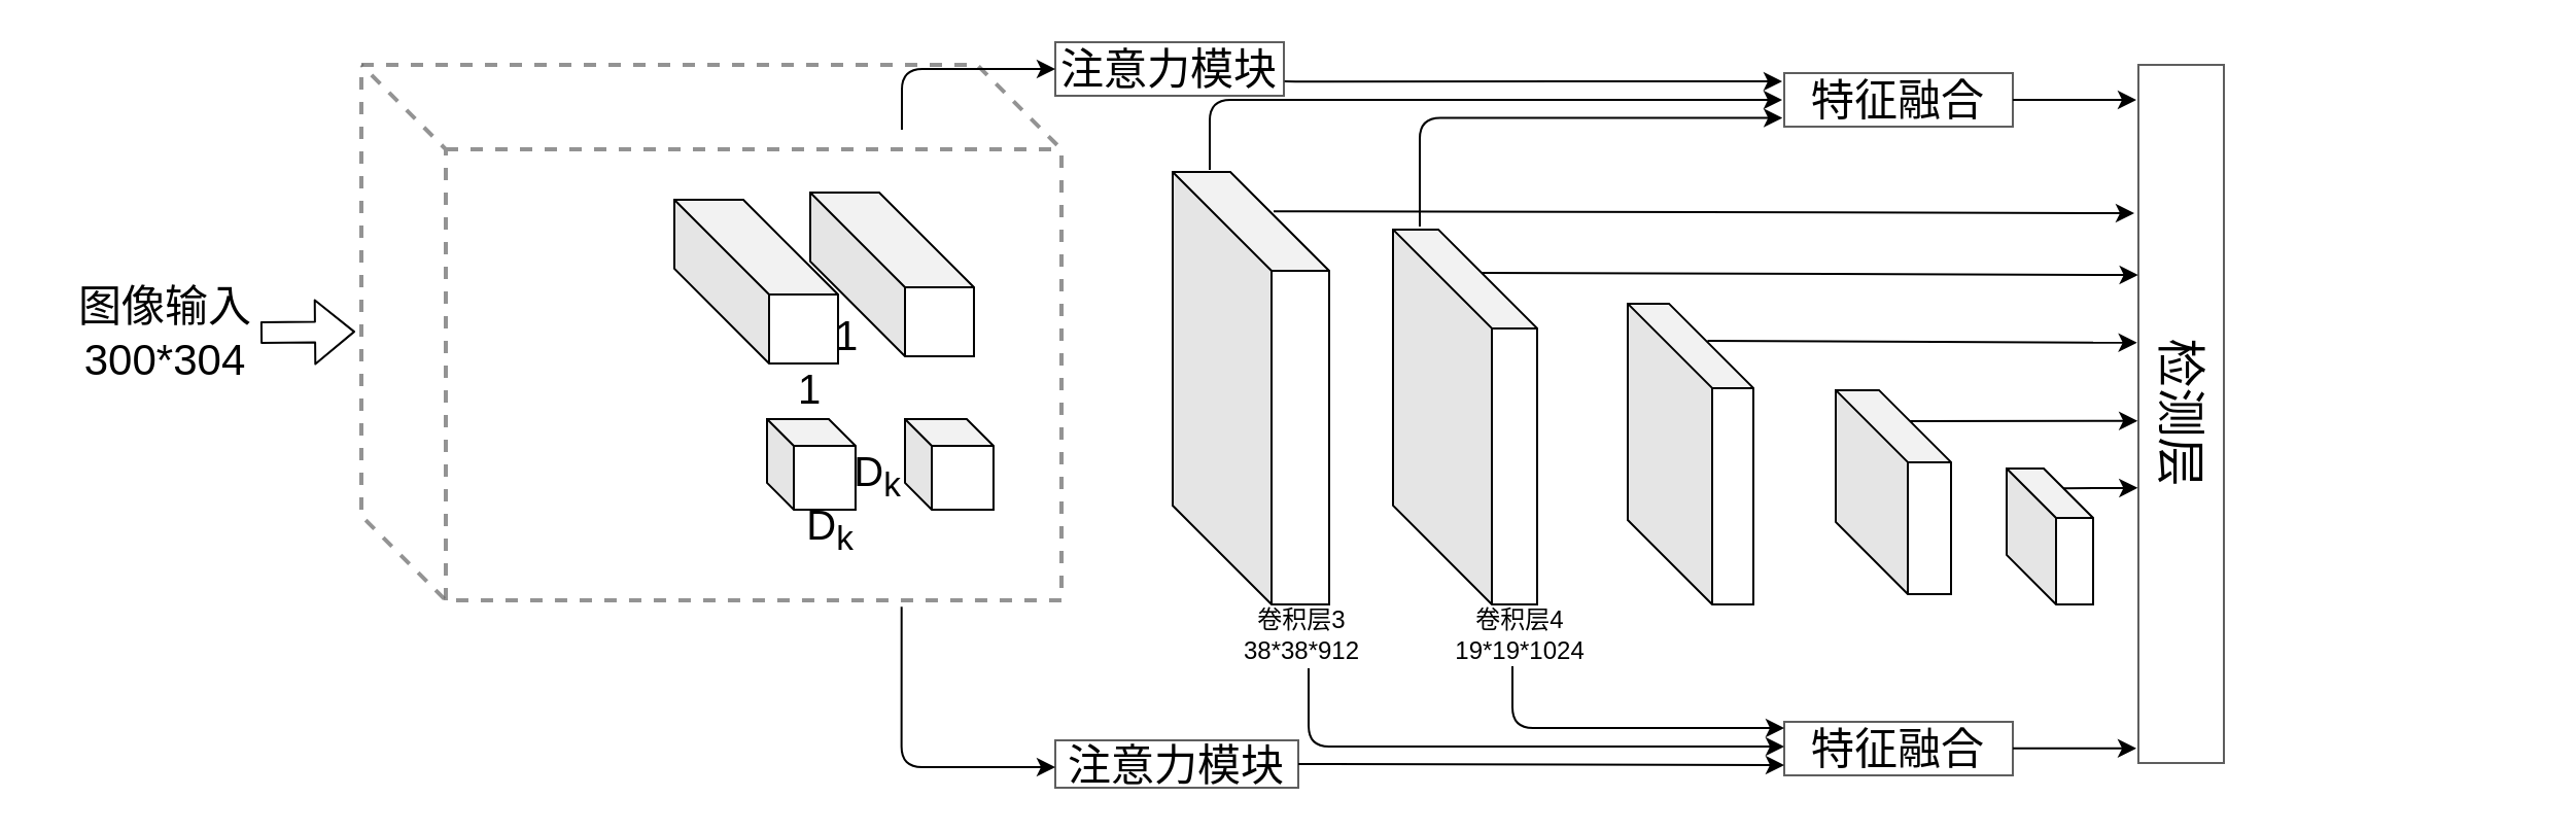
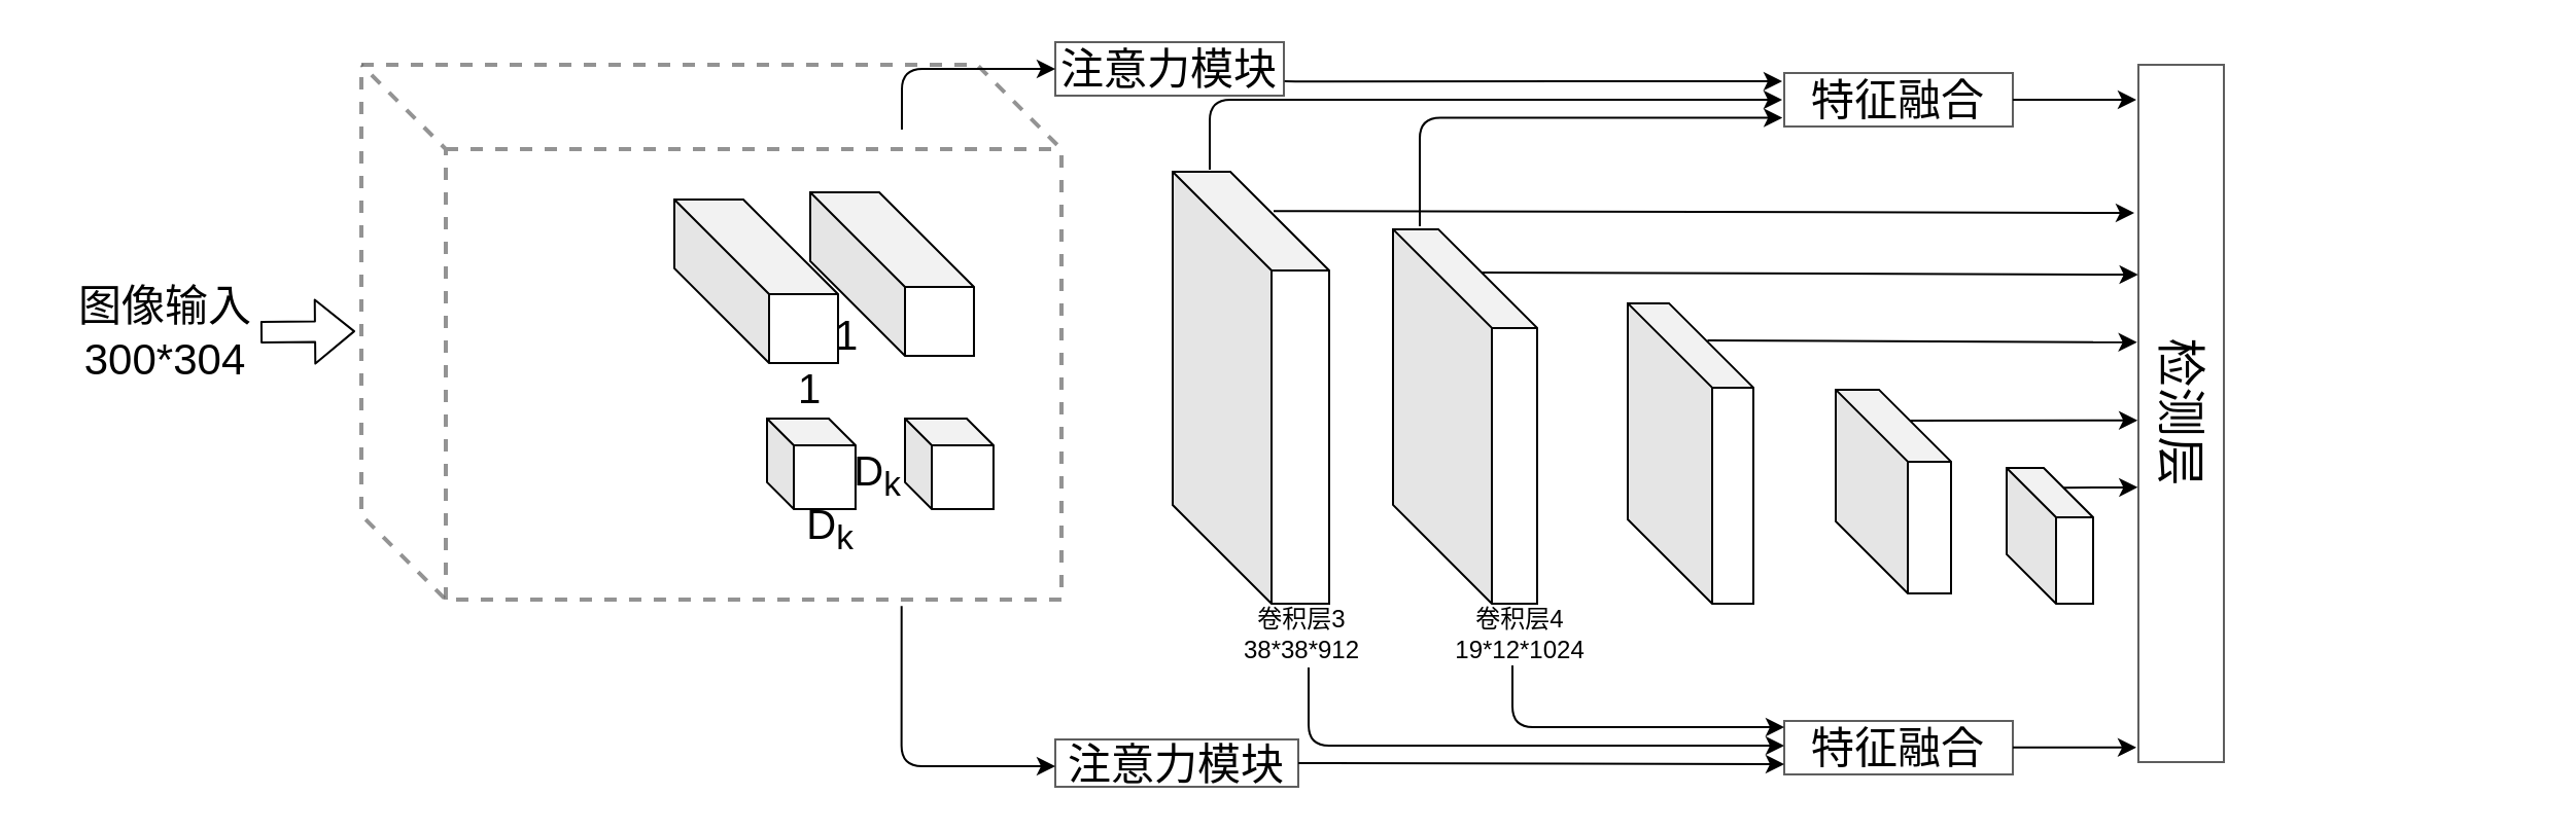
- <mxCell id="35" value="卷积层4&lt;br&gt;19*19*1024" style="text;html=1;strokeColor=none;fillColor=none;align=center;verticalAlign=middle;whiteSpace=wrap;rounded=0;shadow=0;sketch=0;opacity=70;" parent="1" vertex="1"><mxGeometry x="718" y="298" width="40" height="20" as="geometry" /></mxCell>
+ <mxCell id="35" value="卷积层4&lt;br&gt;19*12*1024" style="text;html=1;strokeColor=none;fillColor=none;align=center;verticalAlign=middle;whiteSpace=wrap;rounded=0;shadow=0;sketch=0;opacity=70;" parent="1" vertex="1"><mxGeometry x="718" y="298" width="40" height="20" as="geometry" /></mxCell>
